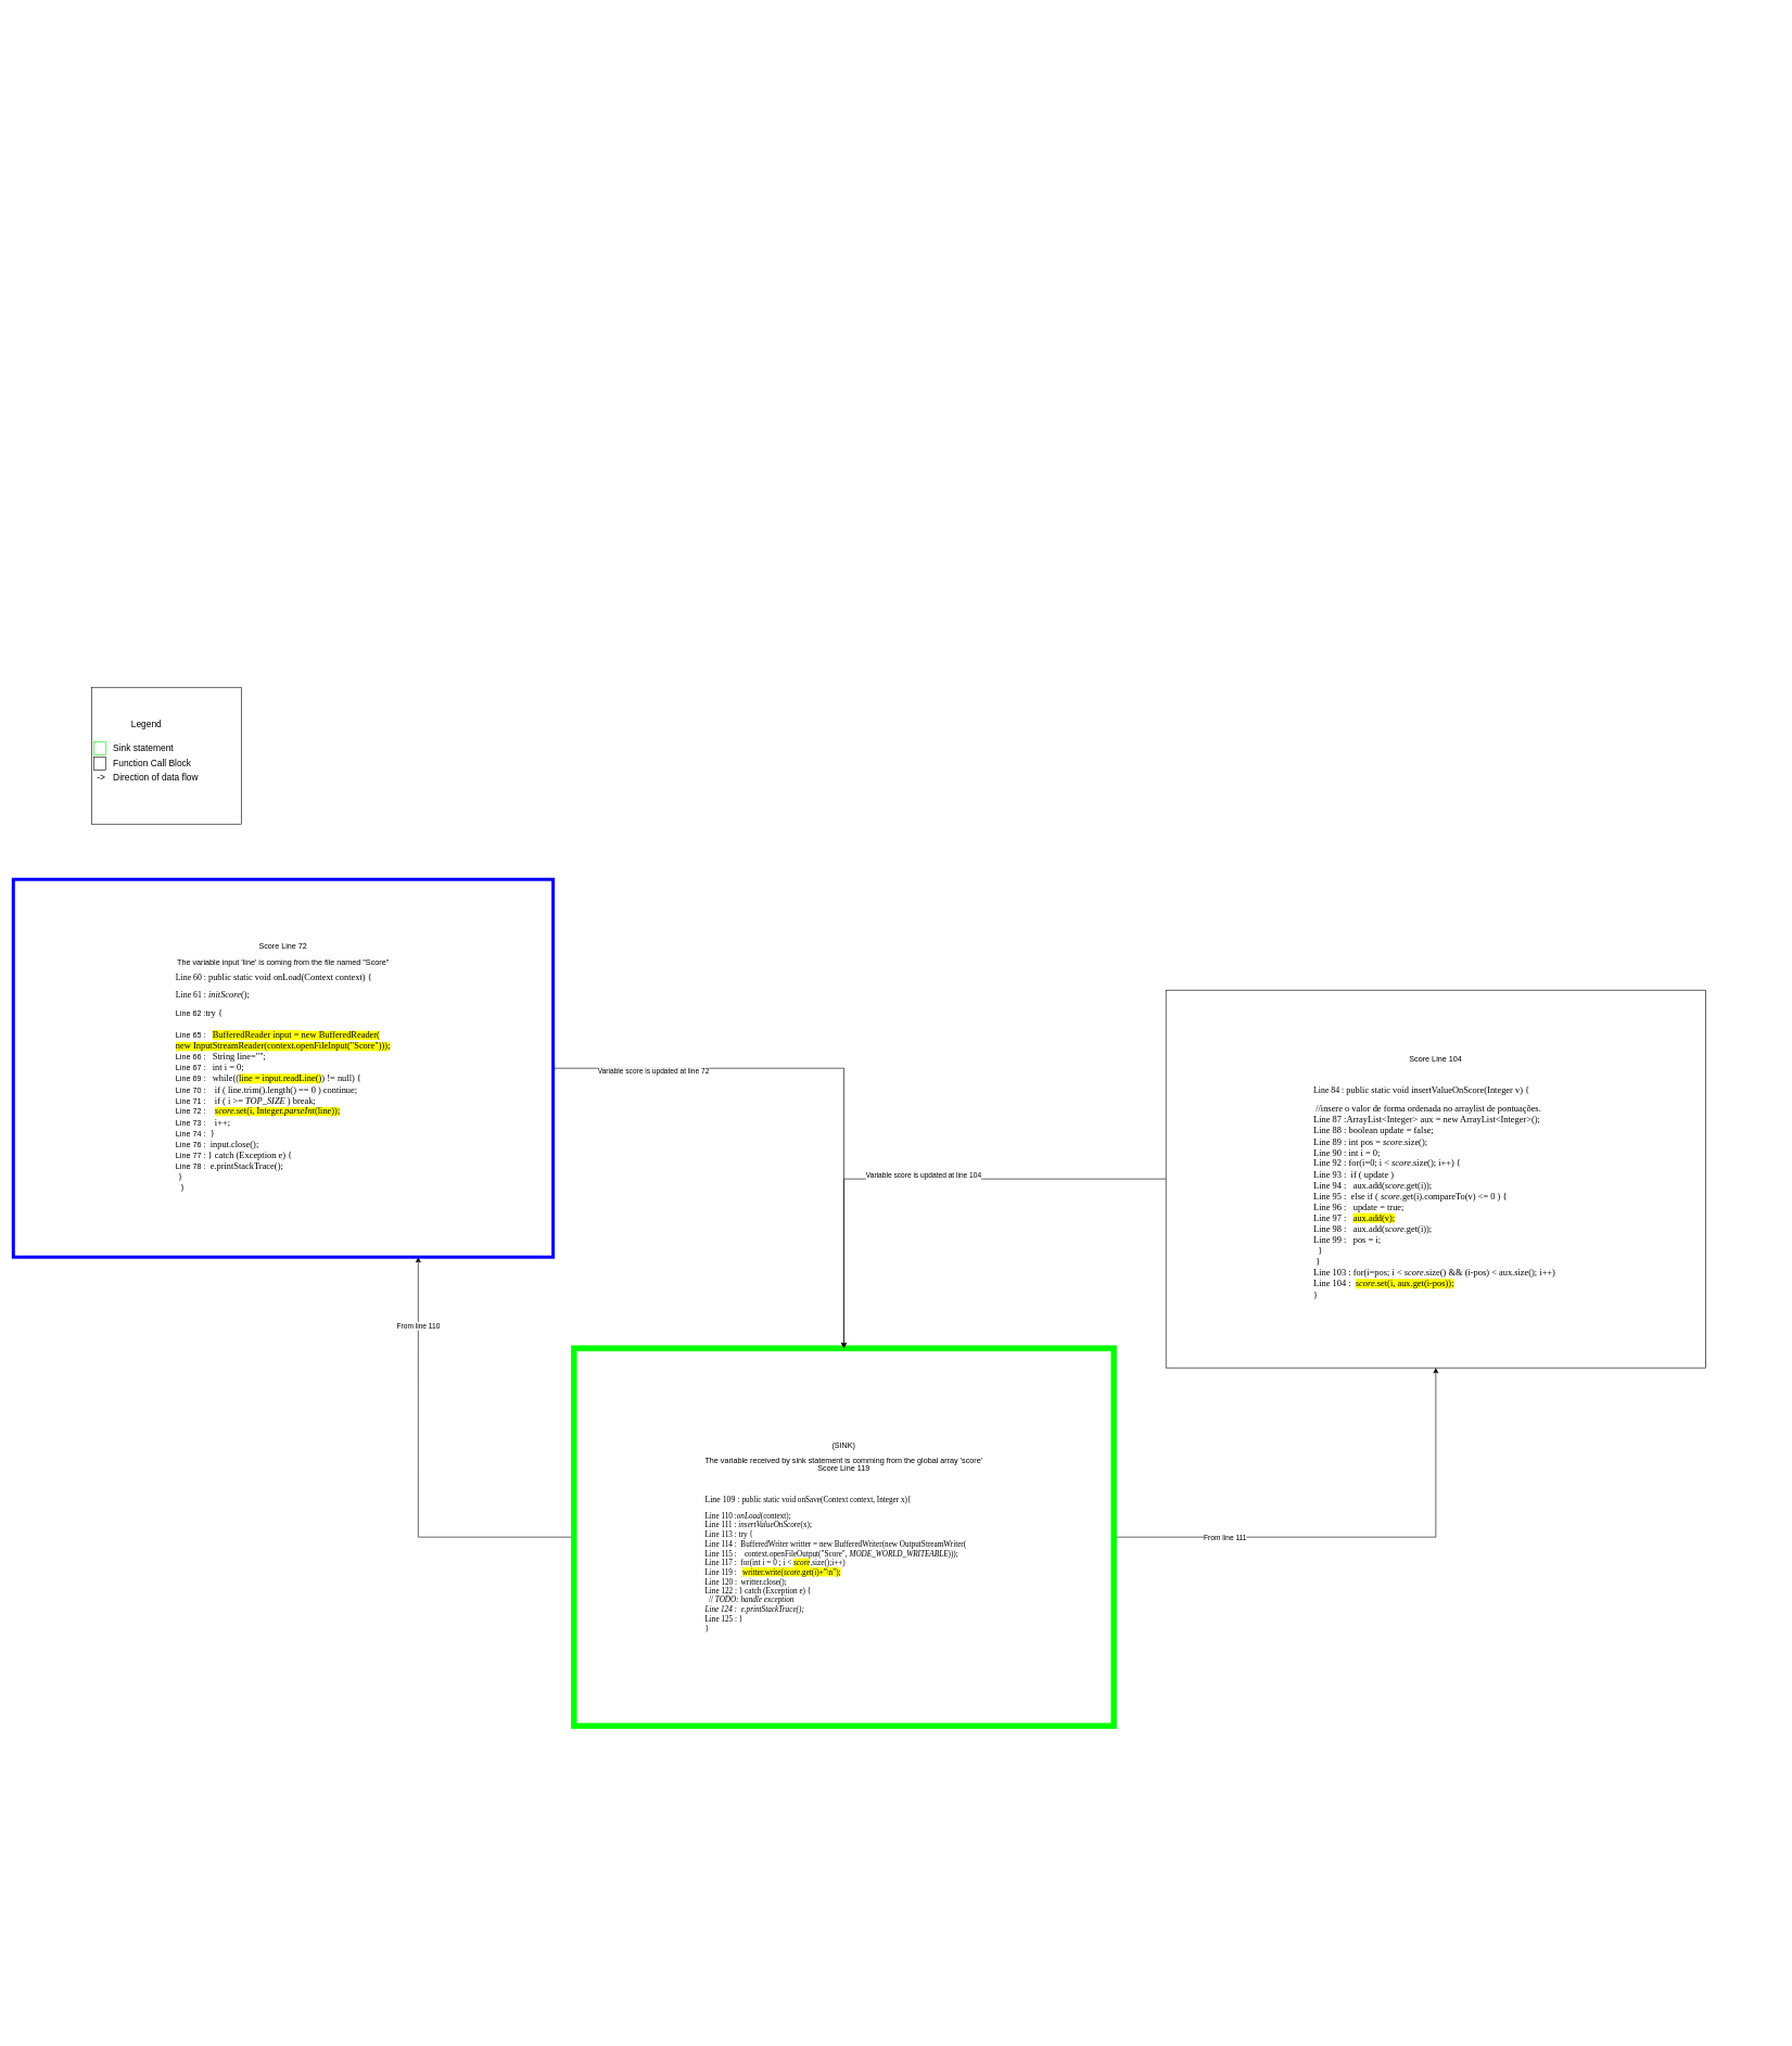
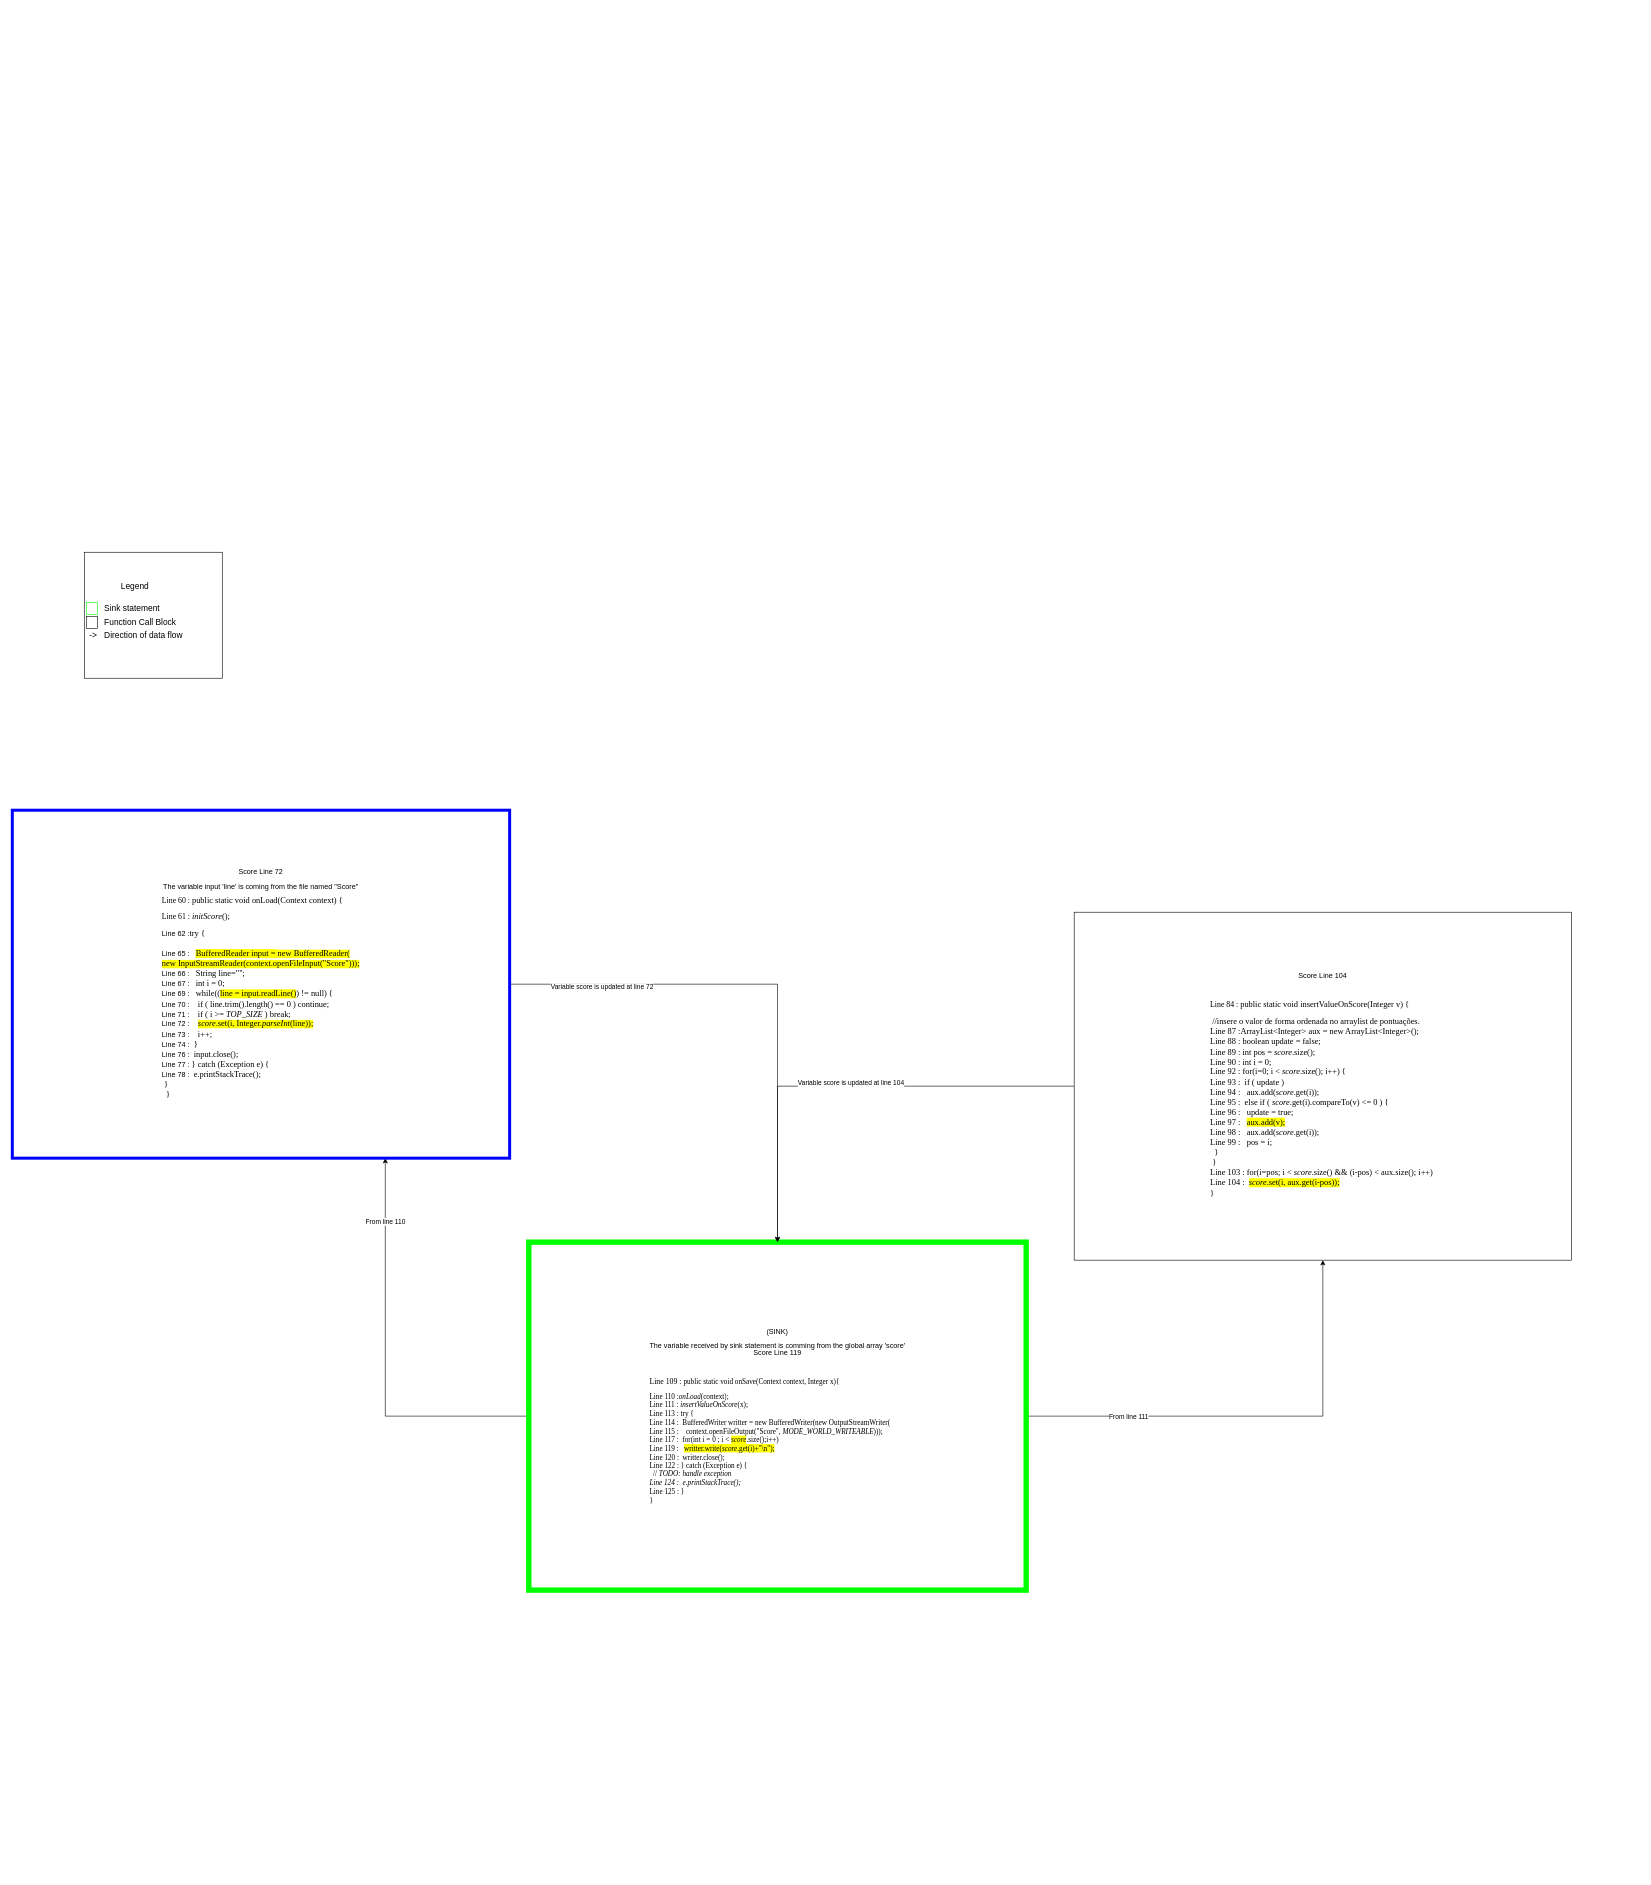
- <mxCell id="50" value="&lt;p style=&quot;line-height: 110%&quot;&gt;&lt;/p&gt;&lt;div style=&quot;text-align: center ; font-size: 14px&quot;&gt;&lt;span&gt;&lt;font style=&quot;font-size: 14px&quot;&gt;&lt;br&gt;&lt;/font&gt;&lt;/span&gt;&lt;/div&gt;&lt;div style=&quot;text-align: center ; font-size: 14px&quot;&gt;&lt;span&gt;&lt;font style=&quot;font-size: 14px&quot;&gt;Legend&lt;/font&gt;&lt;/span&gt;&lt;/div&gt;&lt;font style=&quot;font-size: 14px&quot;&gt;&lt;br&gt;&lt;/font&gt;&lt;table style=&quot;font-size: 14px&quot;&gt;&lt;tbody&gt;&lt;tr&gt;&lt;td style=&quot;border: 1px solid rgb(0 , 255 , 0) ; border-collapse: collapse&quot;&gt;&lt;font style=&quot;font-size: 14px&quot;&gt;&lt;br&gt;&lt;/font&gt;&lt;/td&gt;&lt;td&gt;&lt;font style=&quot;font-size: 14px&quot;&gt;&amp;nbsp; Sink statement&lt;/font&gt;&lt;/td&gt;&lt;/tr&gt;&lt;tr&gt;&lt;td style=&quot;border: 1px solid rgb(0 , 0 , 0) ; border-collapse: collapse&quot;&gt;&lt;font style=&quot;font-size: 14px&quot;&gt;&lt;br&gt;&lt;/font&gt;&lt;/td&gt;&lt;td&gt;&lt;font style=&quot;font-size: 14px&quot;&gt;&amp;nbsp; Function Call Block&lt;/font&gt;&lt;/td&gt;&lt;/tr&gt;&lt;tr&gt;&lt;td&gt;&amp;nbsp;-&amp;gt;&lt;/td&gt;&lt;td&gt;&amp;nbsp; Direction of data flow&lt;/td&gt;&lt;/tr&gt;&lt;/tbody&gt;&lt;/table&gt;&lt;br&gt;&lt;br&gt;&lt;p&gt;&lt;/p&gt;" style="rounded=0;whiteSpace=wrap;html=1;align=left;" parent="1" vertex="1"><mxGeometry x="140" y="1055" width="230" height="210" as="geometry" /></mxCell>
+ <mxCell id="50" value="&lt;p style=&quot;line-height: 110%&quot;&gt;&lt;/p&gt;&lt;div style=&quot;text-align: center ; font-size: 14px&quot;&gt;&lt;span&gt;&lt;font style=&quot;font-size: 14px&quot;&gt;&lt;br&gt;&lt;/font&gt;&lt;/span&gt;&lt;/div&gt;&lt;div style=&quot;text-align: center ; font-size: 14px&quot;&gt;&lt;span&gt;&lt;font style=&quot;font-size: 14px&quot;&gt;Legend&lt;/font&gt;&lt;/span&gt;&lt;/div&gt;&lt;font style=&quot;font-size: 14px&quot;&gt;&lt;br&gt;&lt;/font&gt;&lt;table style=&quot;font-size: 14px&quot;&gt;&lt;tbody&gt;&lt;tr&gt;&lt;td style=&quot;border: 1px solid rgb(0 , 255 , 0) ; border-collapse: collapse&quot;&gt;&lt;font style=&quot;font-size: 14px&quot;&gt;&lt;br&gt;&lt;/font&gt;&lt;/td&gt;&lt;td&gt;&lt;font style=&quot;font-size: 14px&quot;&gt;&amp;nbsp; Sink statement&lt;/font&gt;&lt;/td&gt;&lt;/tr&gt;&lt;tr&gt;&lt;td style=&quot;border: 1px solid rgb(0 , 0 , 0) ; border-collapse: collapse&quot;&gt;&lt;font style=&quot;font-size: 14px&quot;&gt;&lt;br&gt;&lt;/font&gt;&lt;/td&gt;&lt;td&gt;&lt;font style=&quot;font-size: 14px&quot;&gt;&amp;nbsp; Function Call Block&lt;/font&gt;&lt;/td&gt;&lt;/tr&gt;&lt;tr&gt;&lt;td&gt;&amp;nbsp;-&amp;gt;&lt;/td&gt;&lt;td&gt;&amp;nbsp; Direction of data flow&lt;/td&gt;&lt;/tr&gt;&lt;/tbody&gt;&lt;/table&gt;&lt;br&gt;&lt;br&gt;&lt;p&gt;&lt;/p&gt;" style="rounded=0;whiteSpace=wrap;html=1;align=left;" parent="1" vertex="1"><mxGeometry x="140" y="920" width="230" height="210" as="geometry" /></mxCell>
